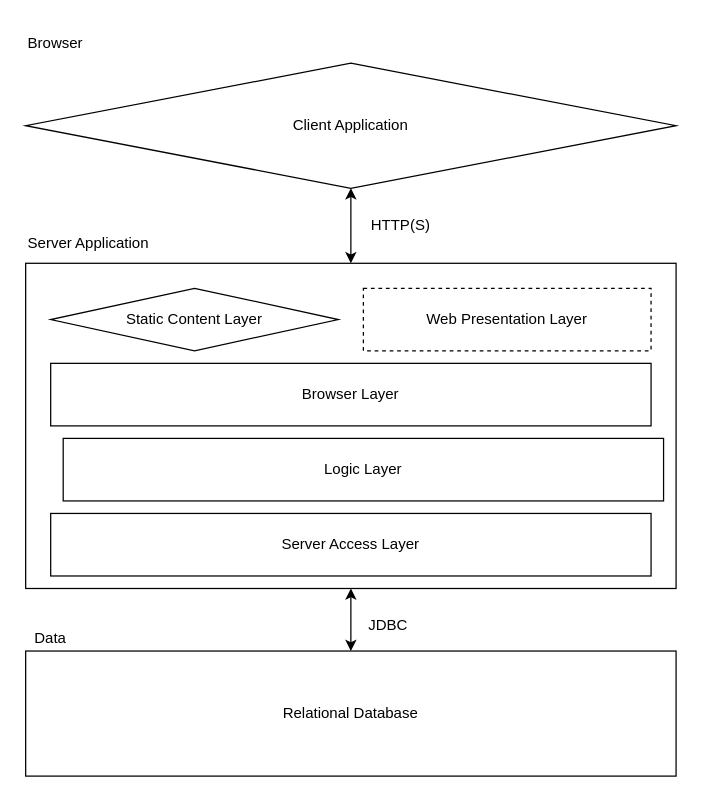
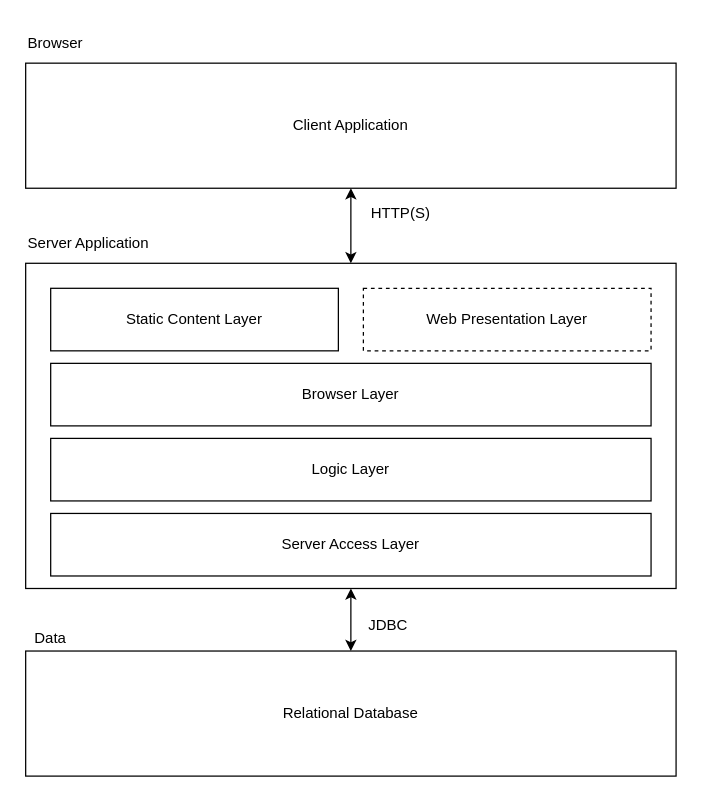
- <mxCell id="2" value="Client Application" style="rhombus;whiteSpace=wrap;html=1;" vertex="1" parent="1"><mxGeometry x="20" y="50" width="520" height="100" as="geometry" /></mxCell>
+ <mxCell id="2" value="Client Application" style="rounded=0;whiteSpace=wrap;html=1;" vertex="1" parent="1"><mxGeometry x="20" y="50" width="520" height="100" as="geometry" /></mxCell>
- <mxCell id="13" value="HTTP(S)" style="text;html=1;strokeColor=none;fillColor=none;align=center;verticalAlign=middle;whiteSpace=wrap;rounded=0;" vertex="1" parent="1"><mxGeometry x="300" y="170" width="40" height="20" as="geometry" /></mxCell>
+ <mxCell id="13" value="HTTP(S)" style="text;html=1;strokeColor=none;fillColor=none;align=center;verticalAlign=middle;whiteSpace=wrap;rounded=0;" vertex="1" parent="1"><mxGeometry x="300" y="160" width="40" height="20" as="geometry" /></mxCell>
- <mxCell id="4" value="Static Content Layer" style="rhombus;whiteSpace=wrap;html=1;" vertex="1" parent="1"><mxGeometry x="40" y="230" width="230" height="50" as="geometry" /></mxCell>
+ <mxCell id="4" value="Static Content Layer" style="rounded=0;whiteSpace=wrap;html=1;" vertex="1" parent="1"><mxGeometry x="40" y="230" width="230" height="50" as="geometry" /></mxCell>
- <mxCell id="8" value="Logic Layer" style="rounded=0;whiteSpace=wrap;html=1;" vertex="1" parent="1"><mxGeometry x="50" y="350" width="480" height="50" as="geometry" /></mxCell>
+ <mxCell id="8" value="Logic Layer" style="rounded=0;whiteSpace=wrap;html=1;" vertex="1" parent="1"><mxGeometry x="40" y="350" width="480" height="50" as="geometry" /></mxCell>
